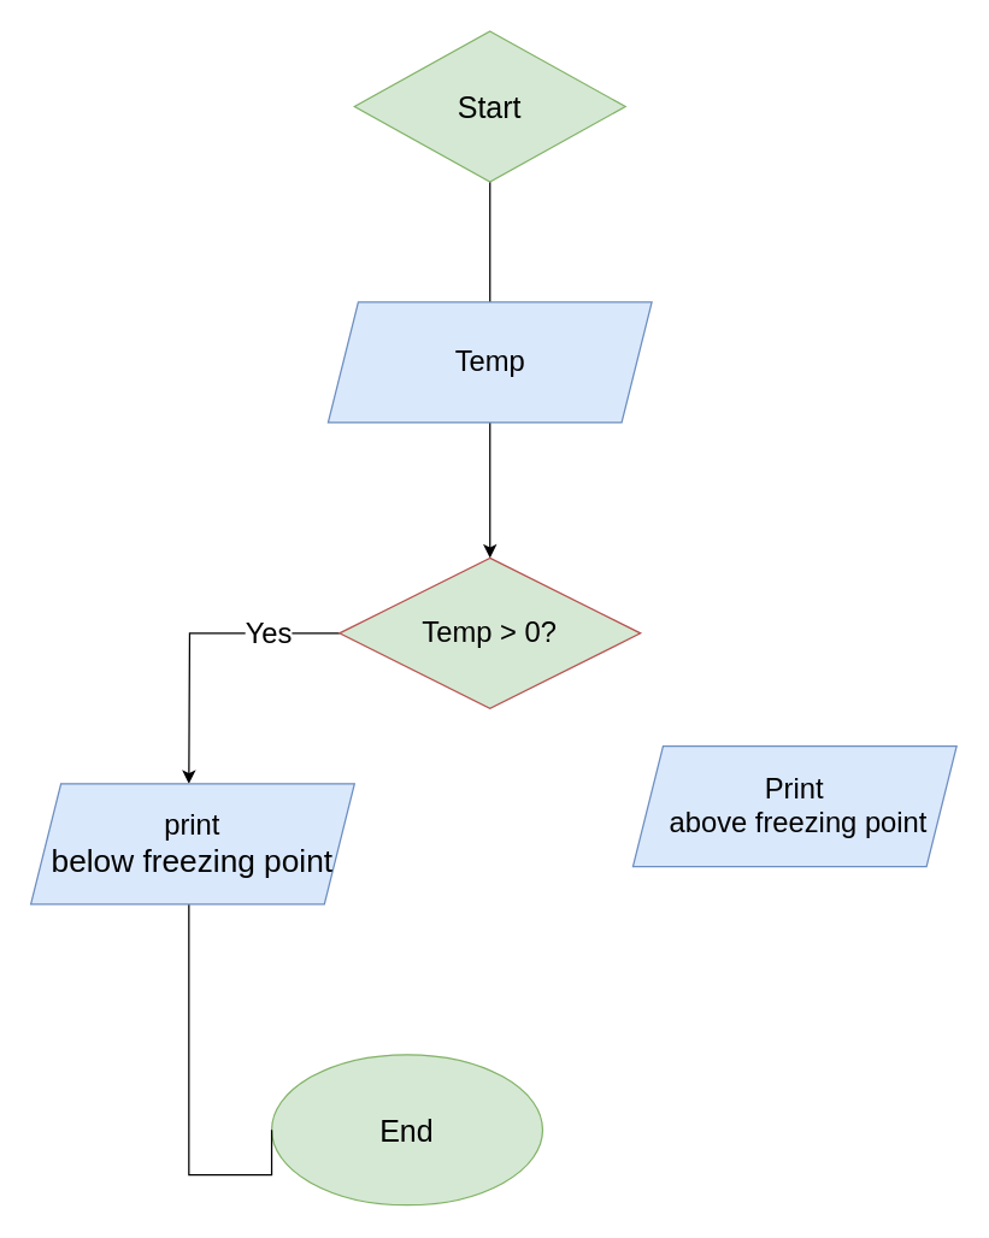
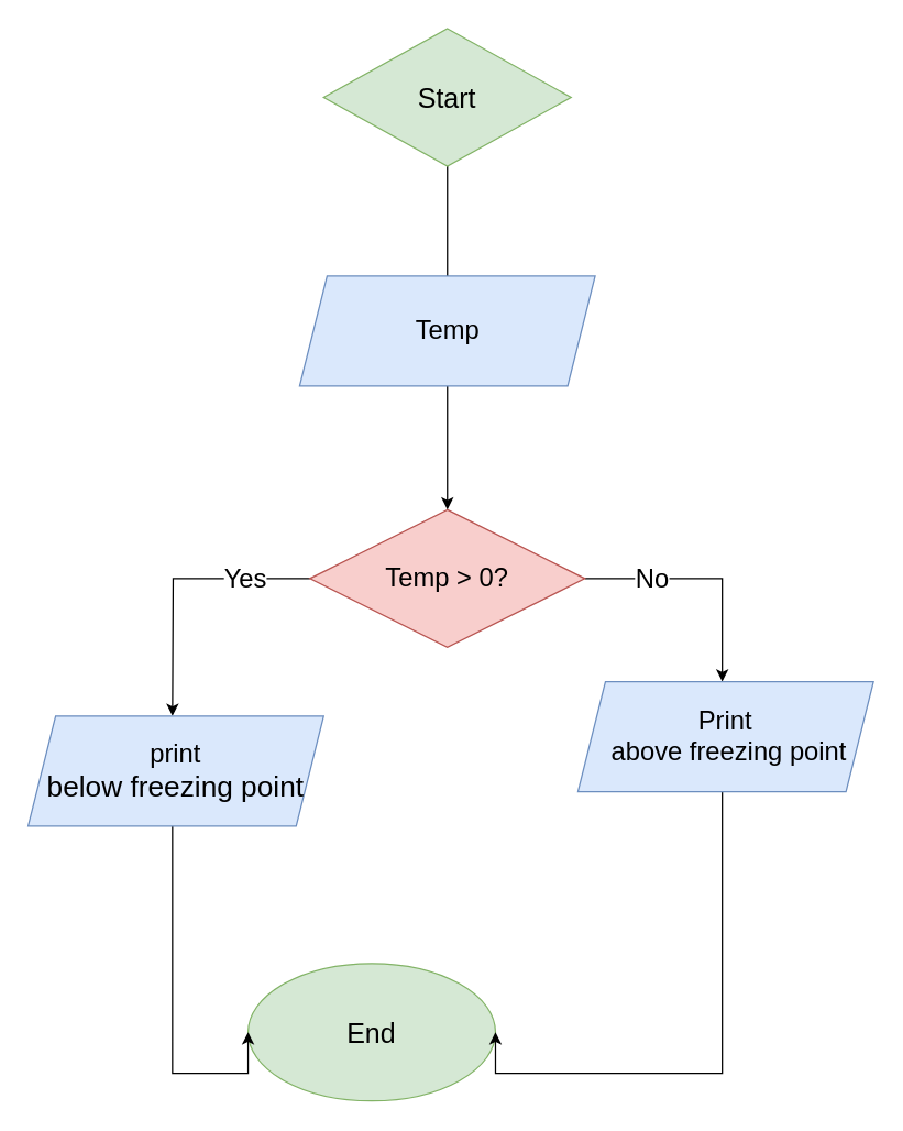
- <mxCell id="10" value="Temp &amp;gt; 0?" style="rhombus;whiteSpace=wrap;html=1;fontSize=19;fillColor=#d5e8d4;strokeColor=#b85450;" parent="1" vertex="1"><mxGeometry x="225" y="370" width="200" height="100" as="geometry" /></mxCell>
+ <mxCell id="10" value="Temp &amp;gt; 0?" style="rhombus;whiteSpace=wrap;html=1;fontSize=19;fillColor=#f8cecc;strokeColor=#b85450;" parent="1" vertex="1"><mxGeometry x="225" y="370" width="200" height="100" as="geometry" /></mxCell>
+ <mxCell id="8" style="edgeStyle=orthogonalEdgeStyle;rounded=0;orthogonalLoop=1;jettySize=auto;html=1;fontSize=19;exitX=1;exitY=0.5;exitDx=0;exitDy=0;" parent="1" source="10" target="15" edge="1"><mxGeometry relative="1" as="geometry"><Array as="points"><mxPoint x="525" y="420" /></Array></mxGeometry></mxCell>
+ <mxCell id="9" value="No" style="edgeLabel;html=1;align=center;verticalAlign=middle;resizable=0;points=[];fontSize=19;" parent="8" vertex="1" connectable="0"><mxGeometry x="-0.456" relative="1" as="geometry"><mxPoint as="offset" /></mxGeometry></mxCell>
- <mxCell id="12" style="edgeStyle=orthogonalEdgeStyle;rounded=0;orthogonalLoop=1;jettySize=auto;html=1;entryX=0;entryY=0.5;entryDx=0;entryDy=0;fontSize=19;endArrow=none;" parent="1" source="13" target="11" edge="1"><mxGeometry relative="1" as="geometry"><Array as="points"><mxPoint x="125" y="780" /></Array></mxGeometry></mxCell>
+ <mxCell id="12" style="edgeStyle=orthogonalEdgeStyle;rounded=0;orthogonalLoop=1;jettySize=auto;html=1;entryX=0;entryY=0.5;entryDx=0;entryDy=0;fontSize=19;" parent="1" source="13" target="11" edge="1"><mxGeometry relative="1" as="geometry"><Array as="points"><mxPoint x="125" y="780" /></Array></mxGeometry></mxCell>
+ <mxCell id="14" style="edgeStyle=orthogonalEdgeStyle;rounded=0;orthogonalLoop=1;jettySize=auto;html=1;entryX=1;entryY=0.5;entryDx=0;entryDy=0;fontSize=19;" parent="1" source="15" target="11" edge="1"><mxGeometry relative="1" as="geometry"><Array as="points"><mxPoint x="525" y="780" /></Array></mxGeometry></mxCell>
